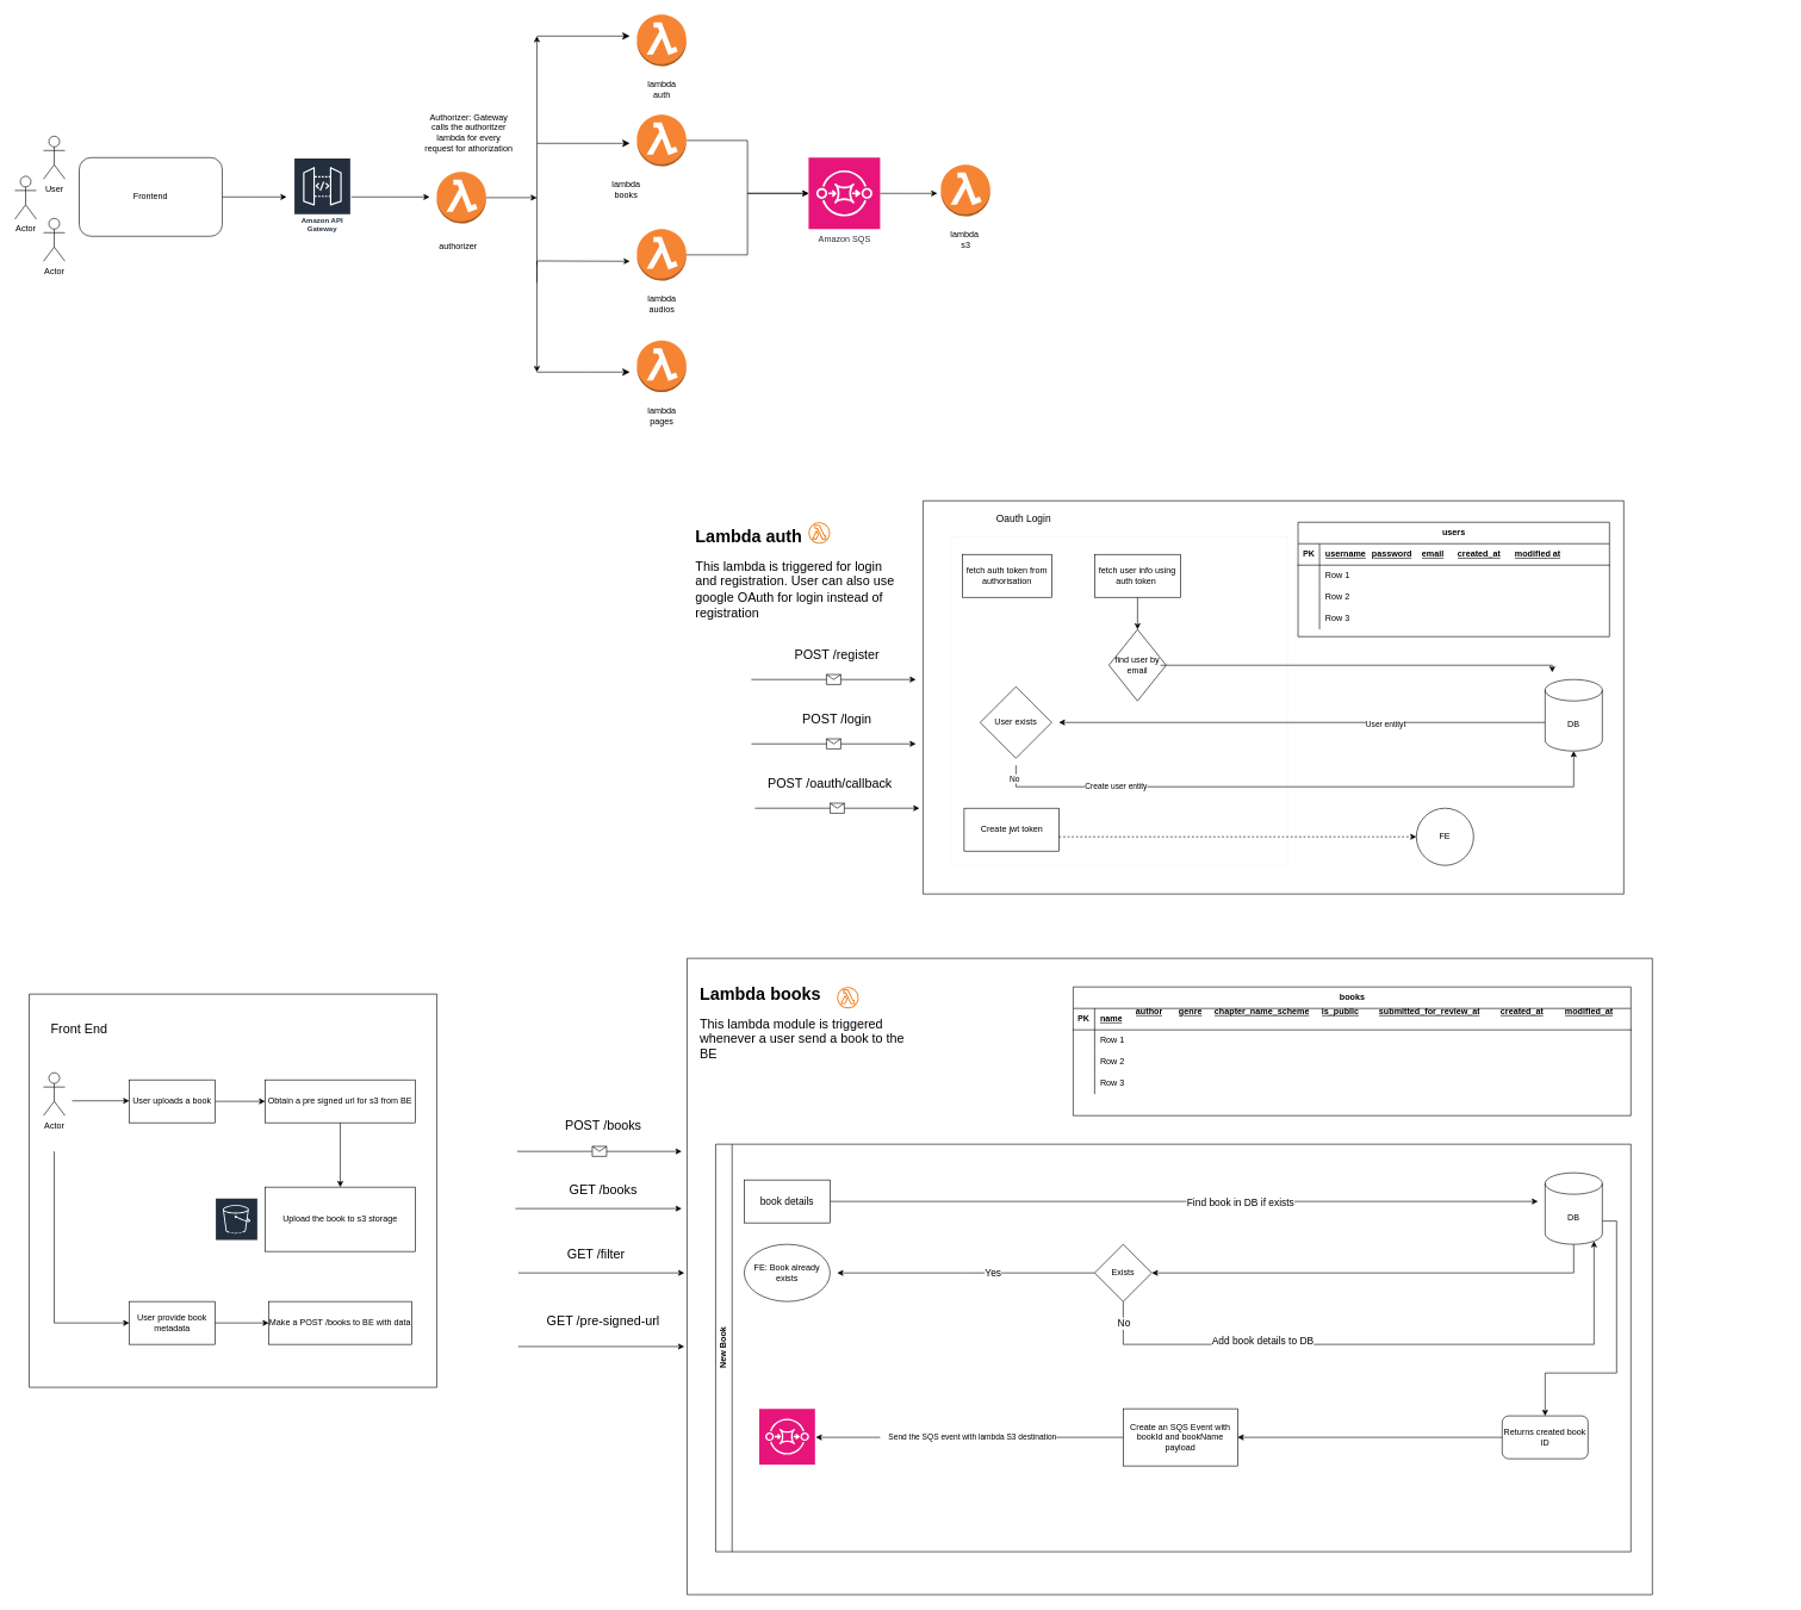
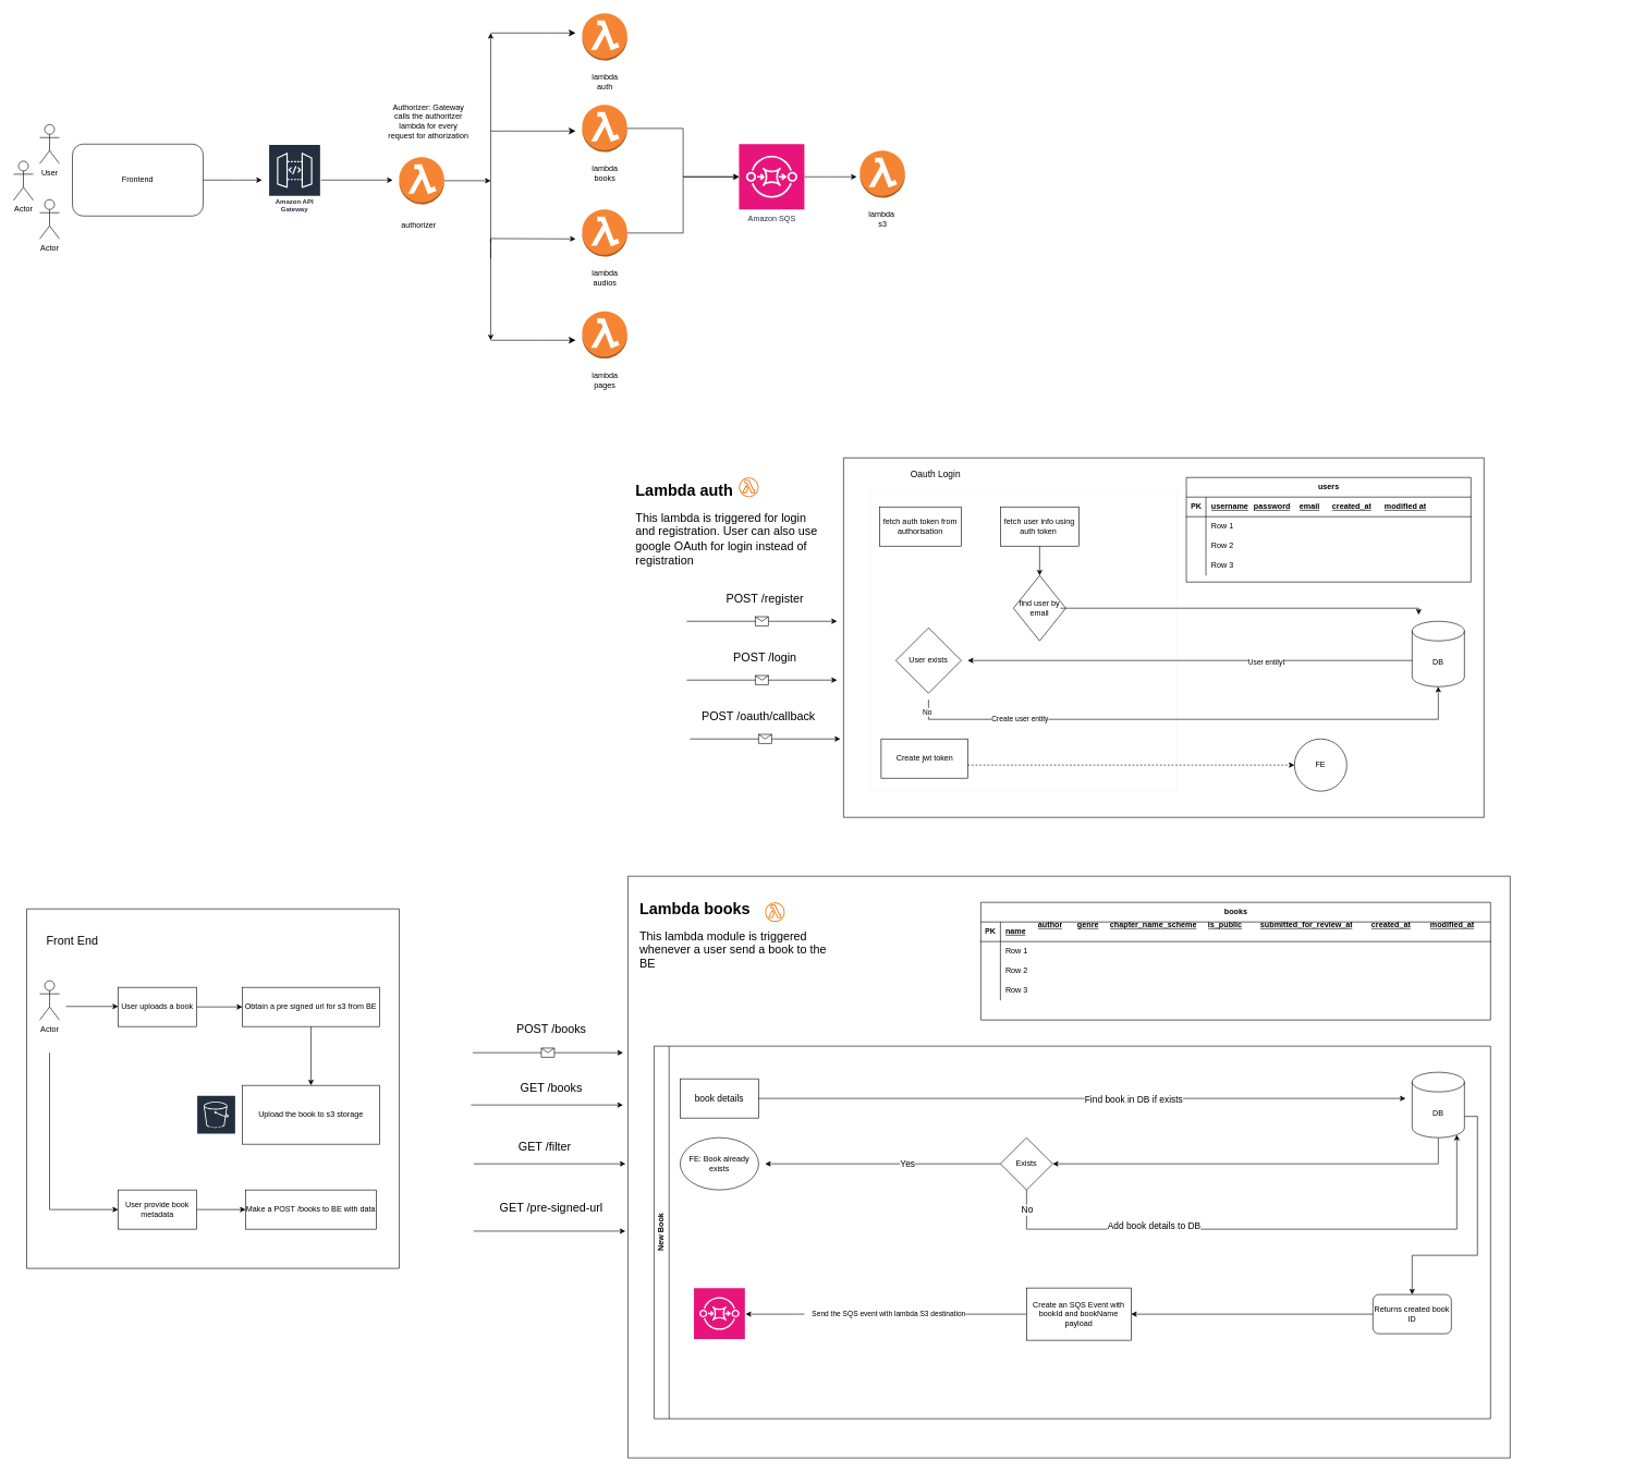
- <mxCell id="11" value="lambda books" style="text;html=1;align=center;verticalAlign=middle;whiteSpace=wrap;rounded=0;" vertex="1" parent="1"><mxGeometry x="844.5" y="250" width="60" height="30" as="geometry" /></mxCell>
+ <mxCell id="11" value="lambda books" style="text;html=1;align=center;verticalAlign=middle;whiteSpace=wrap;rounded=0;" vertex="1" parent="1"><mxGeometry x="894.5" y="250" width="60" height="30" as="geometry" /></mxCell>
